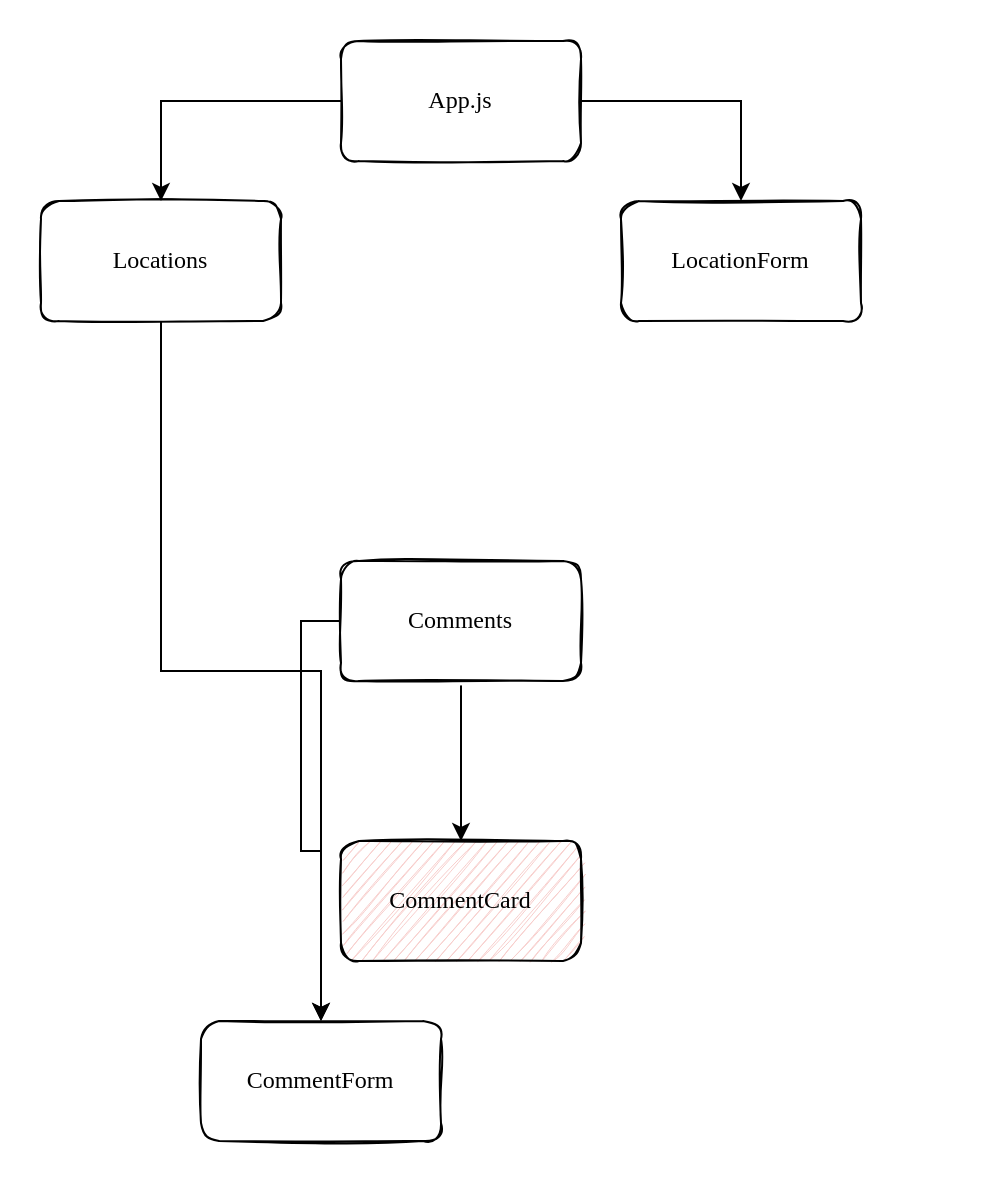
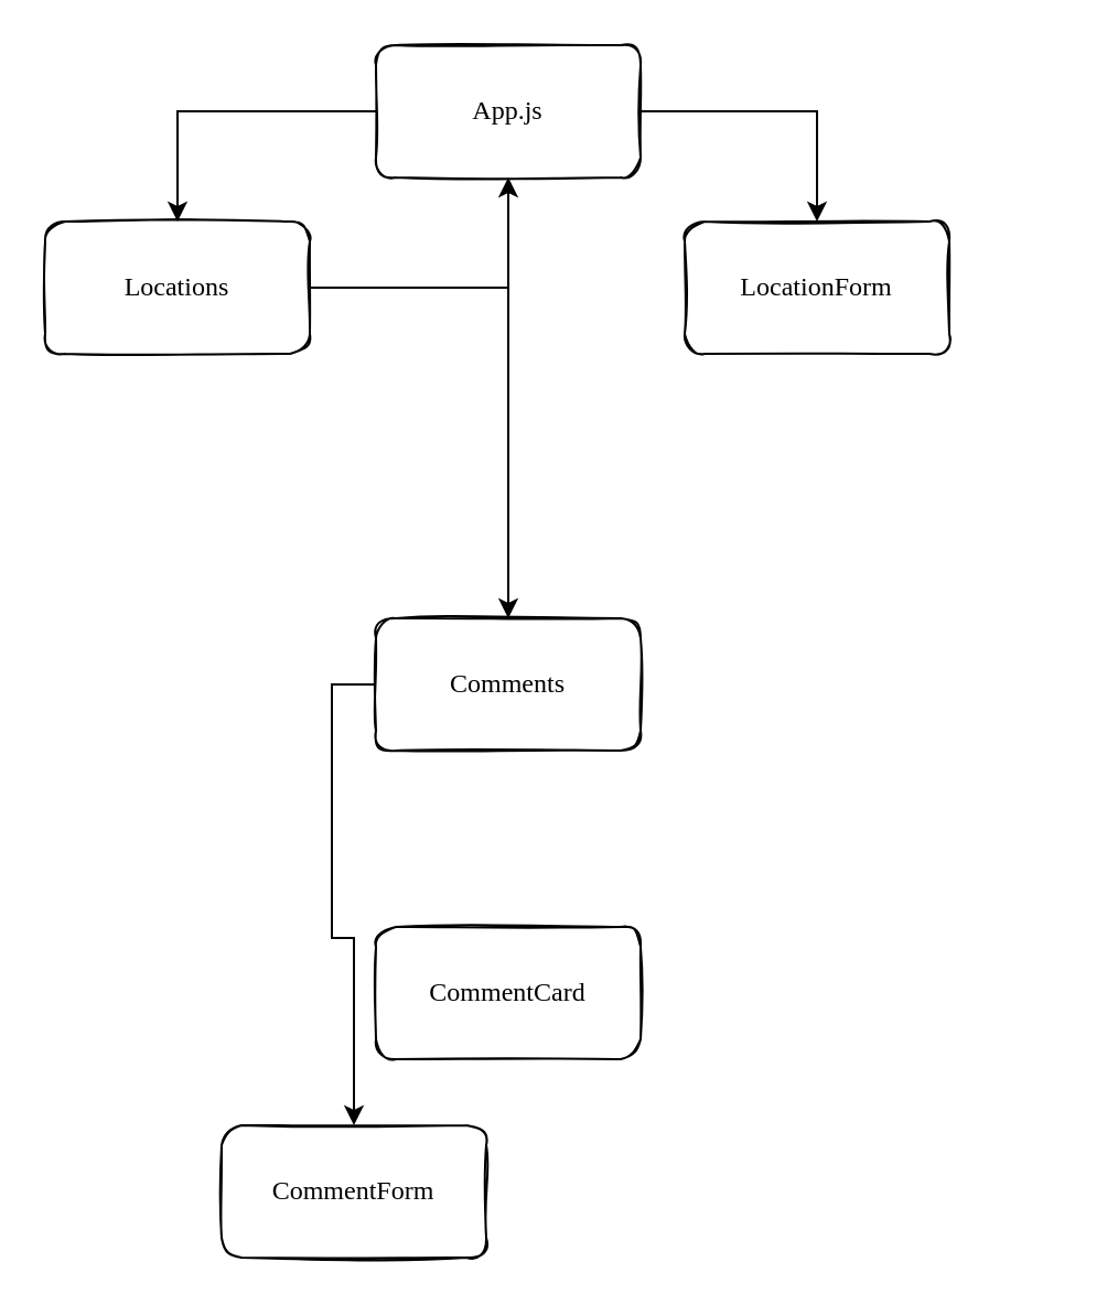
- <mxCell id="3" value="" style="edgeStyle=orthogonalEdgeStyle;rounded=0;orthogonalLoop=1;jettySize=auto;html=1;fontFamily=Comic Sans MS;" parent="1" source="7" target="12" edge="1"><mxGeometry relative="1" as="geometry" /></mxCell>
+ <mxCell id="3" value="" style="edgeStyle=orthogonalEdgeStyle;rounded=0;orthogonalLoop=1;jettySize=auto;html=1;fontFamily=Comic Sans MS;" parent="1" source="7" target="9" edge="1"><mxGeometry relative="1" as="geometry" /></mxCell>
- <mxCell id="8" value="" style="edgeStyle=orthogonalEdgeStyle;rounded=0;orthogonalLoop=1;jettySize=auto;html=1;" edge="1" parent="1" source="9" target="13"><mxGeometry relative="1" as="geometry" /></mxCell>
+ <mxCell id="8" value="" style="edgeStyle=orthogonalEdgeStyle;rounded=0;orthogonalLoop=1;jettySize=auto;html=1;" edge="1" parent="1" source="9" target="5"><mxGeometry relative="1" as="geometry" /></mxCell>
- <mxCell id="13" value="CommentCard" style="rounded=1;whiteSpace=wrap;html=1;sketch=1;fontFamily=Comic Sans MS;fillColor=#f8cecc;" vertex="1" parent="1"><mxGeometry x="170" y="420" width="120" height="60" as="geometry" /></mxCell>
+ <mxCell id="13" value="CommentCard" style="rounded=1;whiteSpace=wrap;html=1;sketch=1;fontFamily=Comic Sans MS;" vertex="1" parent="1"><mxGeometry x="170" y="420" width="120" height="60" as="geometry" /></mxCell>
